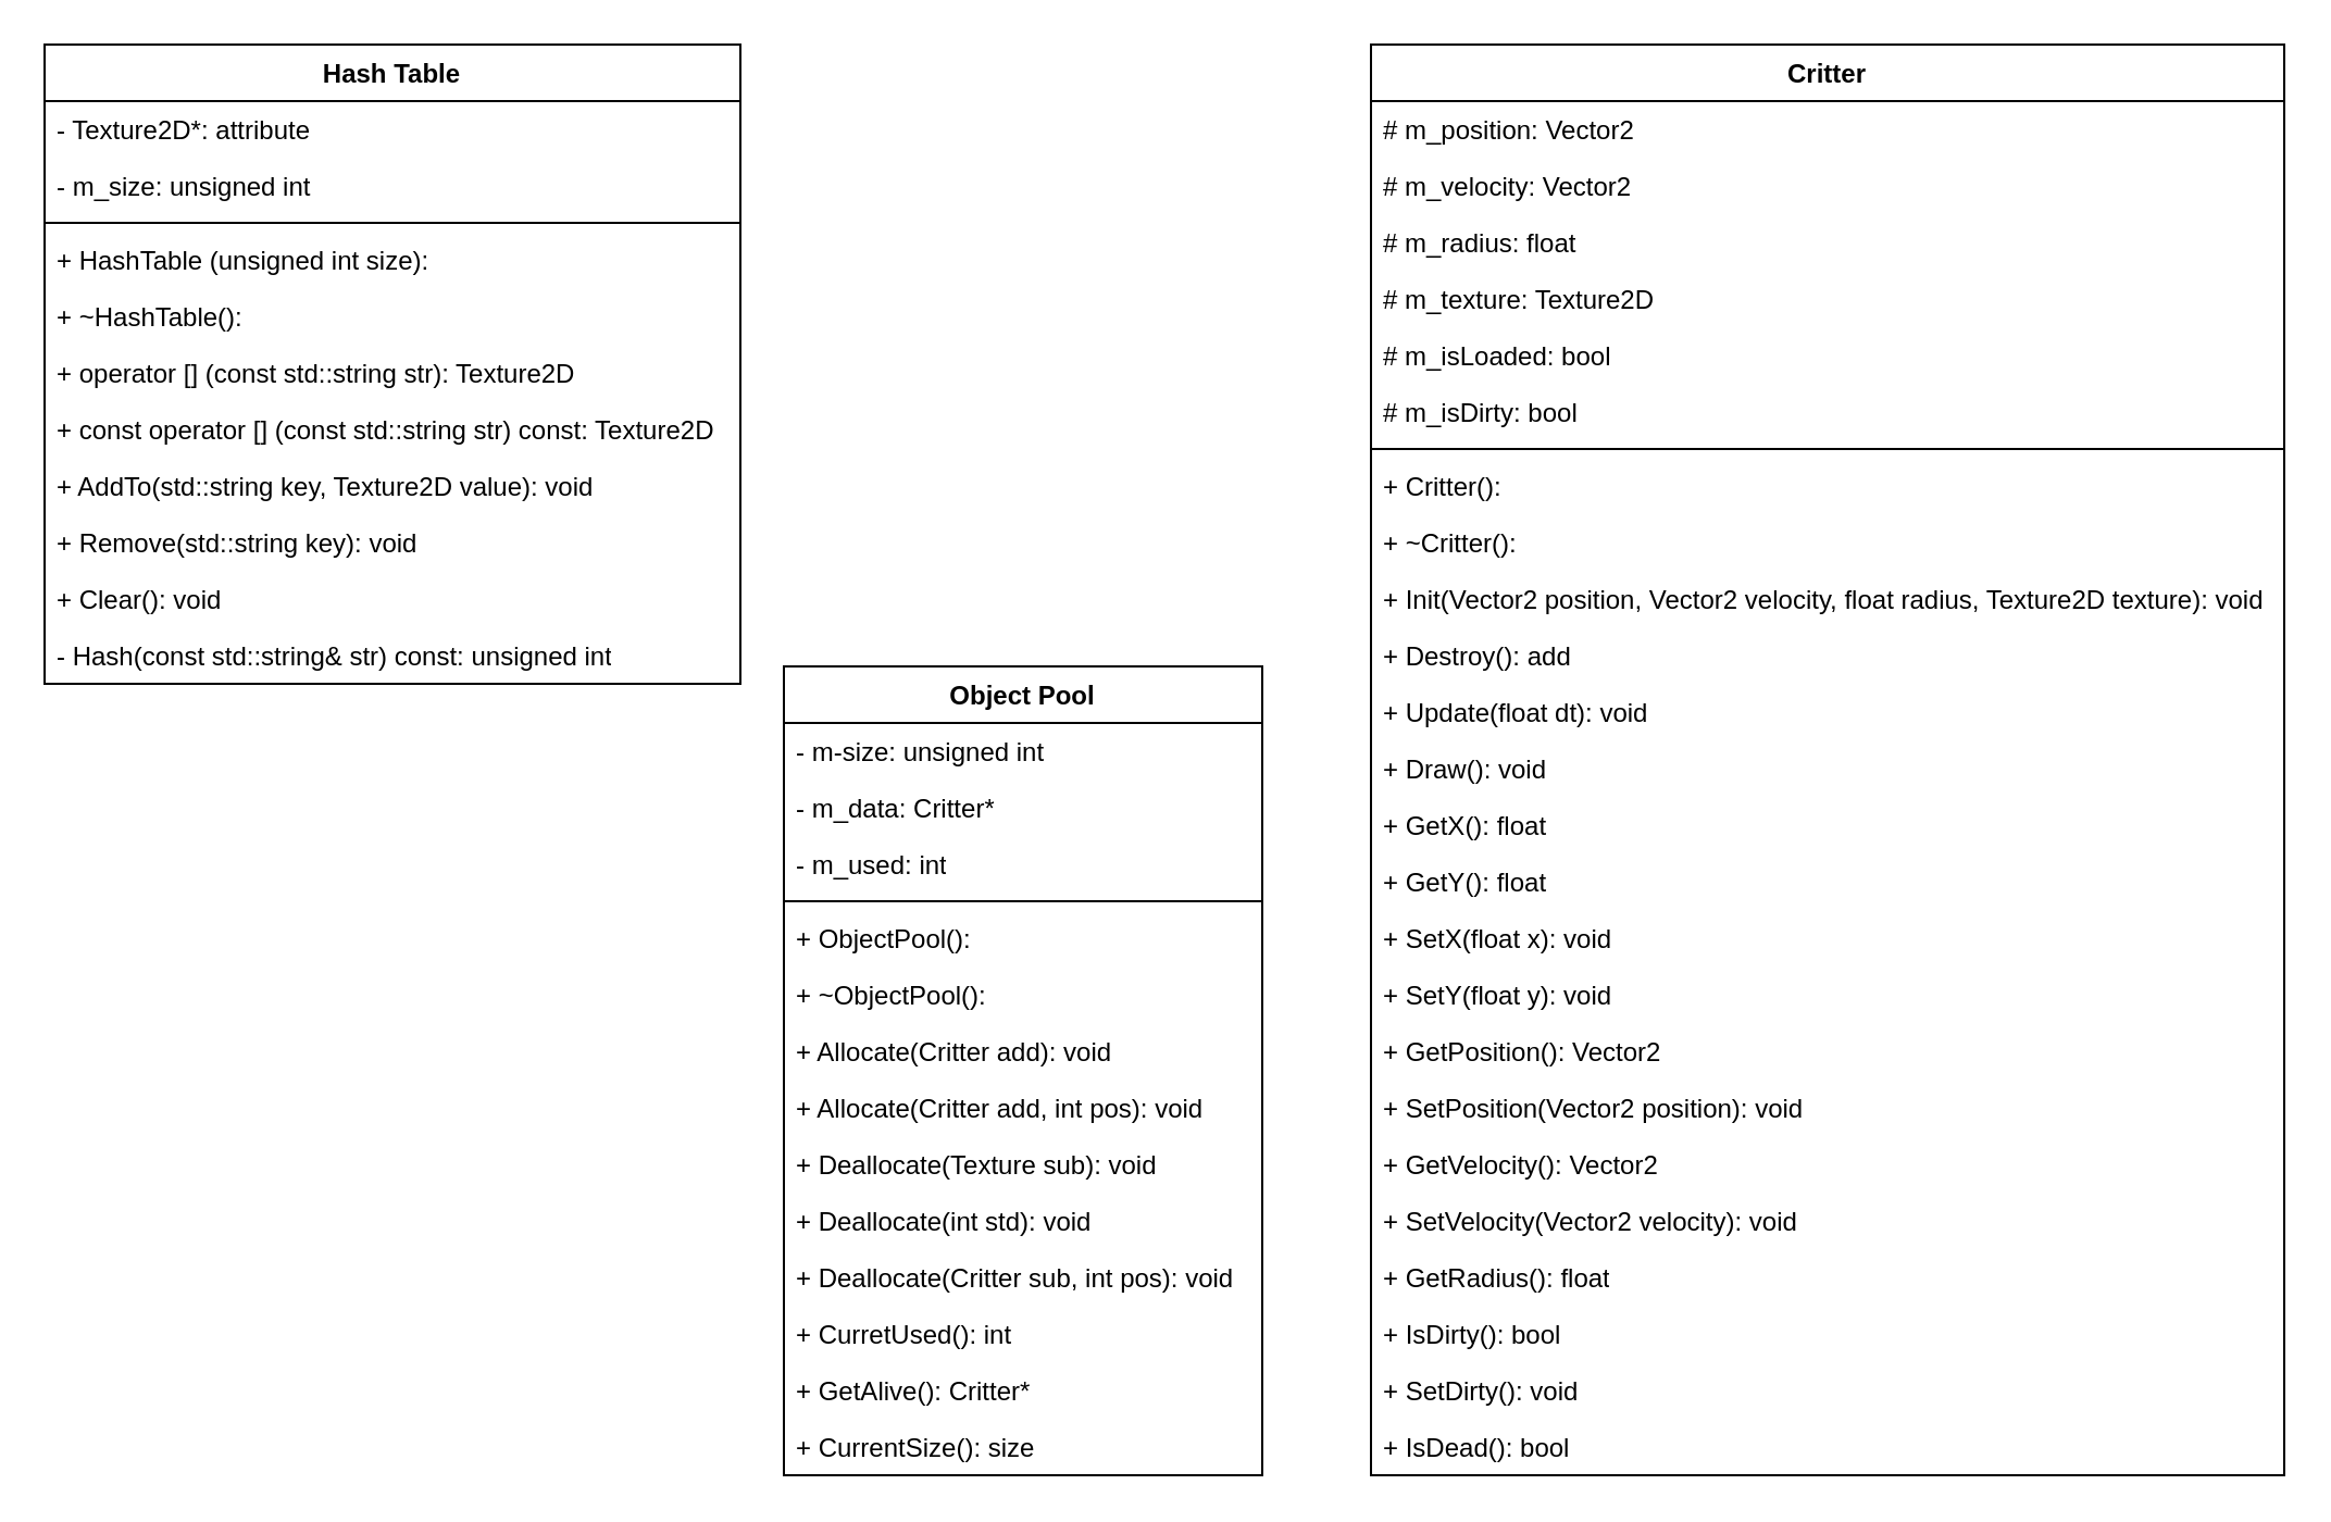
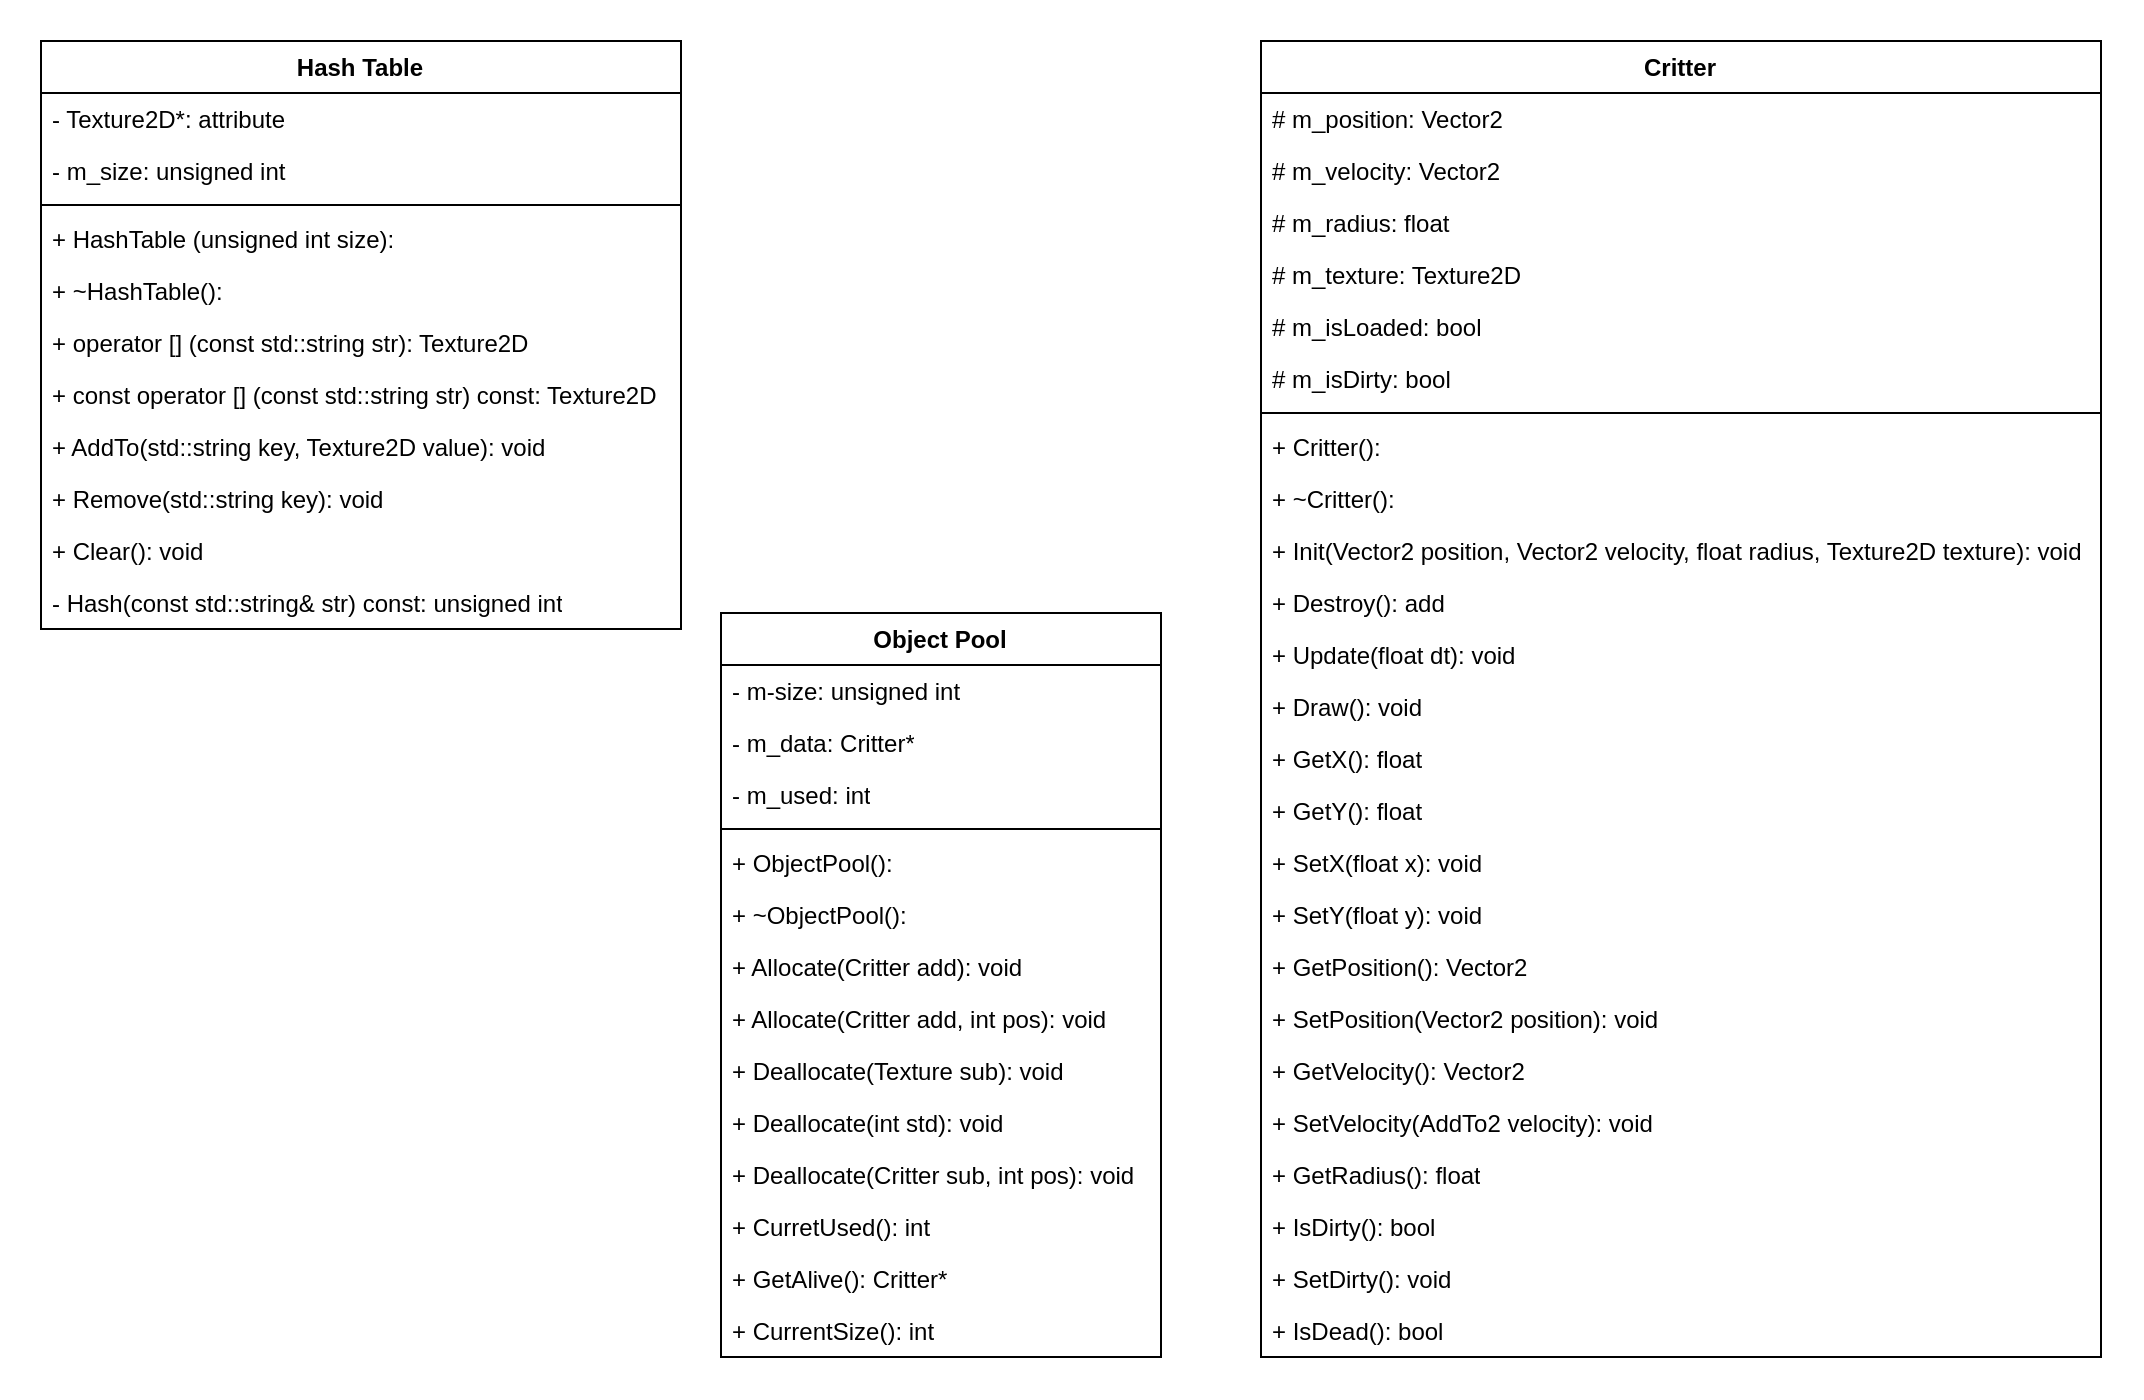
- <mxCell id="38" value="+ SetVelocity(Vector2 velocity): void" style="text;strokeColor=none;fillColor=none;align=left;verticalAlign=top;spacingLeft=4;spacingRight=4;overflow=hidden;rotatable=0;points=[[0,0.5],[1,0.5]];portConstraint=eastwest;whiteSpace=wrap;html=1;" parent="17" vertex="1"><mxGeometry y="528" width="420" height="26" as="geometry" /></mxCell>
+ <mxCell id="38" value="+ SetVelocity(AddTo2 velocity): void" style="text;strokeColor=none;fillColor=none;align=left;verticalAlign=top;spacingLeft=4;spacingRight=4;overflow=hidden;rotatable=0;points=[[0,0.5],[1,0.5]];portConstraint=eastwest;whiteSpace=wrap;html=1;" parent="17" vertex="1"><mxGeometry y="528" width="420" height="26" as="geometry" /></mxCell>
- <mxCell id="16" value="+ CurrentSize(): size" style="text;strokeColor=none;fillColor=none;align=left;verticalAlign=top;spacingLeft=4;spacingRight=4;overflow=hidden;rotatable=0;points=[[0,0.5],[1,0.5]];portConstraint=eastwest;whiteSpace=wrap;html=1;" parent="2" vertex="1"><mxGeometry y="346" width="220" height="26" as="geometry" /></mxCell>
+ <mxCell id="16" value="+ CurrentSize(): int" style="text;strokeColor=none;fillColor=none;align=left;verticalAlign=top;spacingLeft=4;spacingRight=4;overflow=hidden;rotatable=0;points=[[0,0.5],[1,0.5]];portConstraint=eastwest;whiteSpace=wrap;html=1;" parent="2" vertex="1"><mxGeometry y="346" width="220" height="26" as="geometry" /></mxCell>
